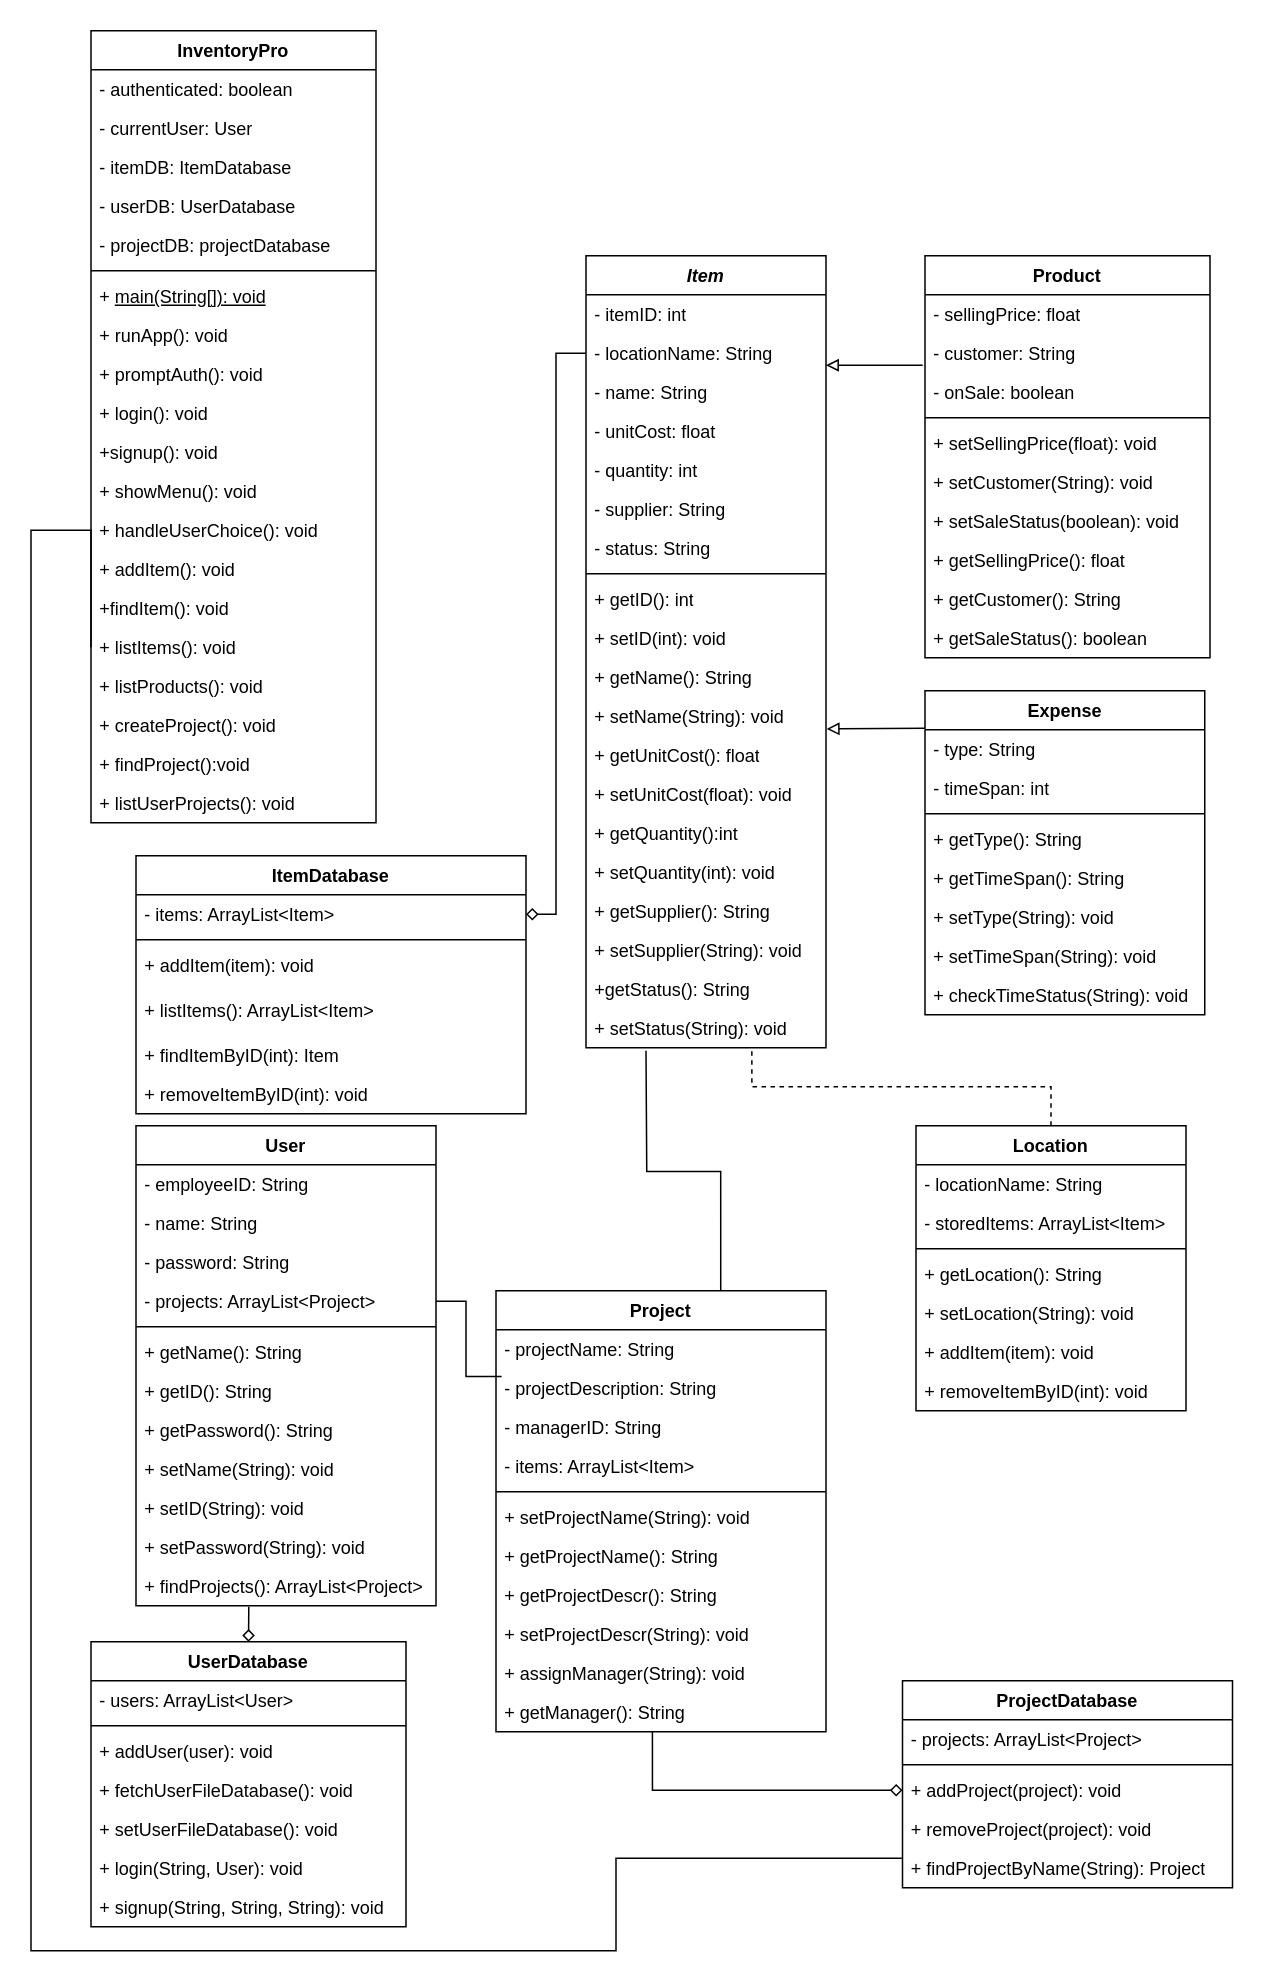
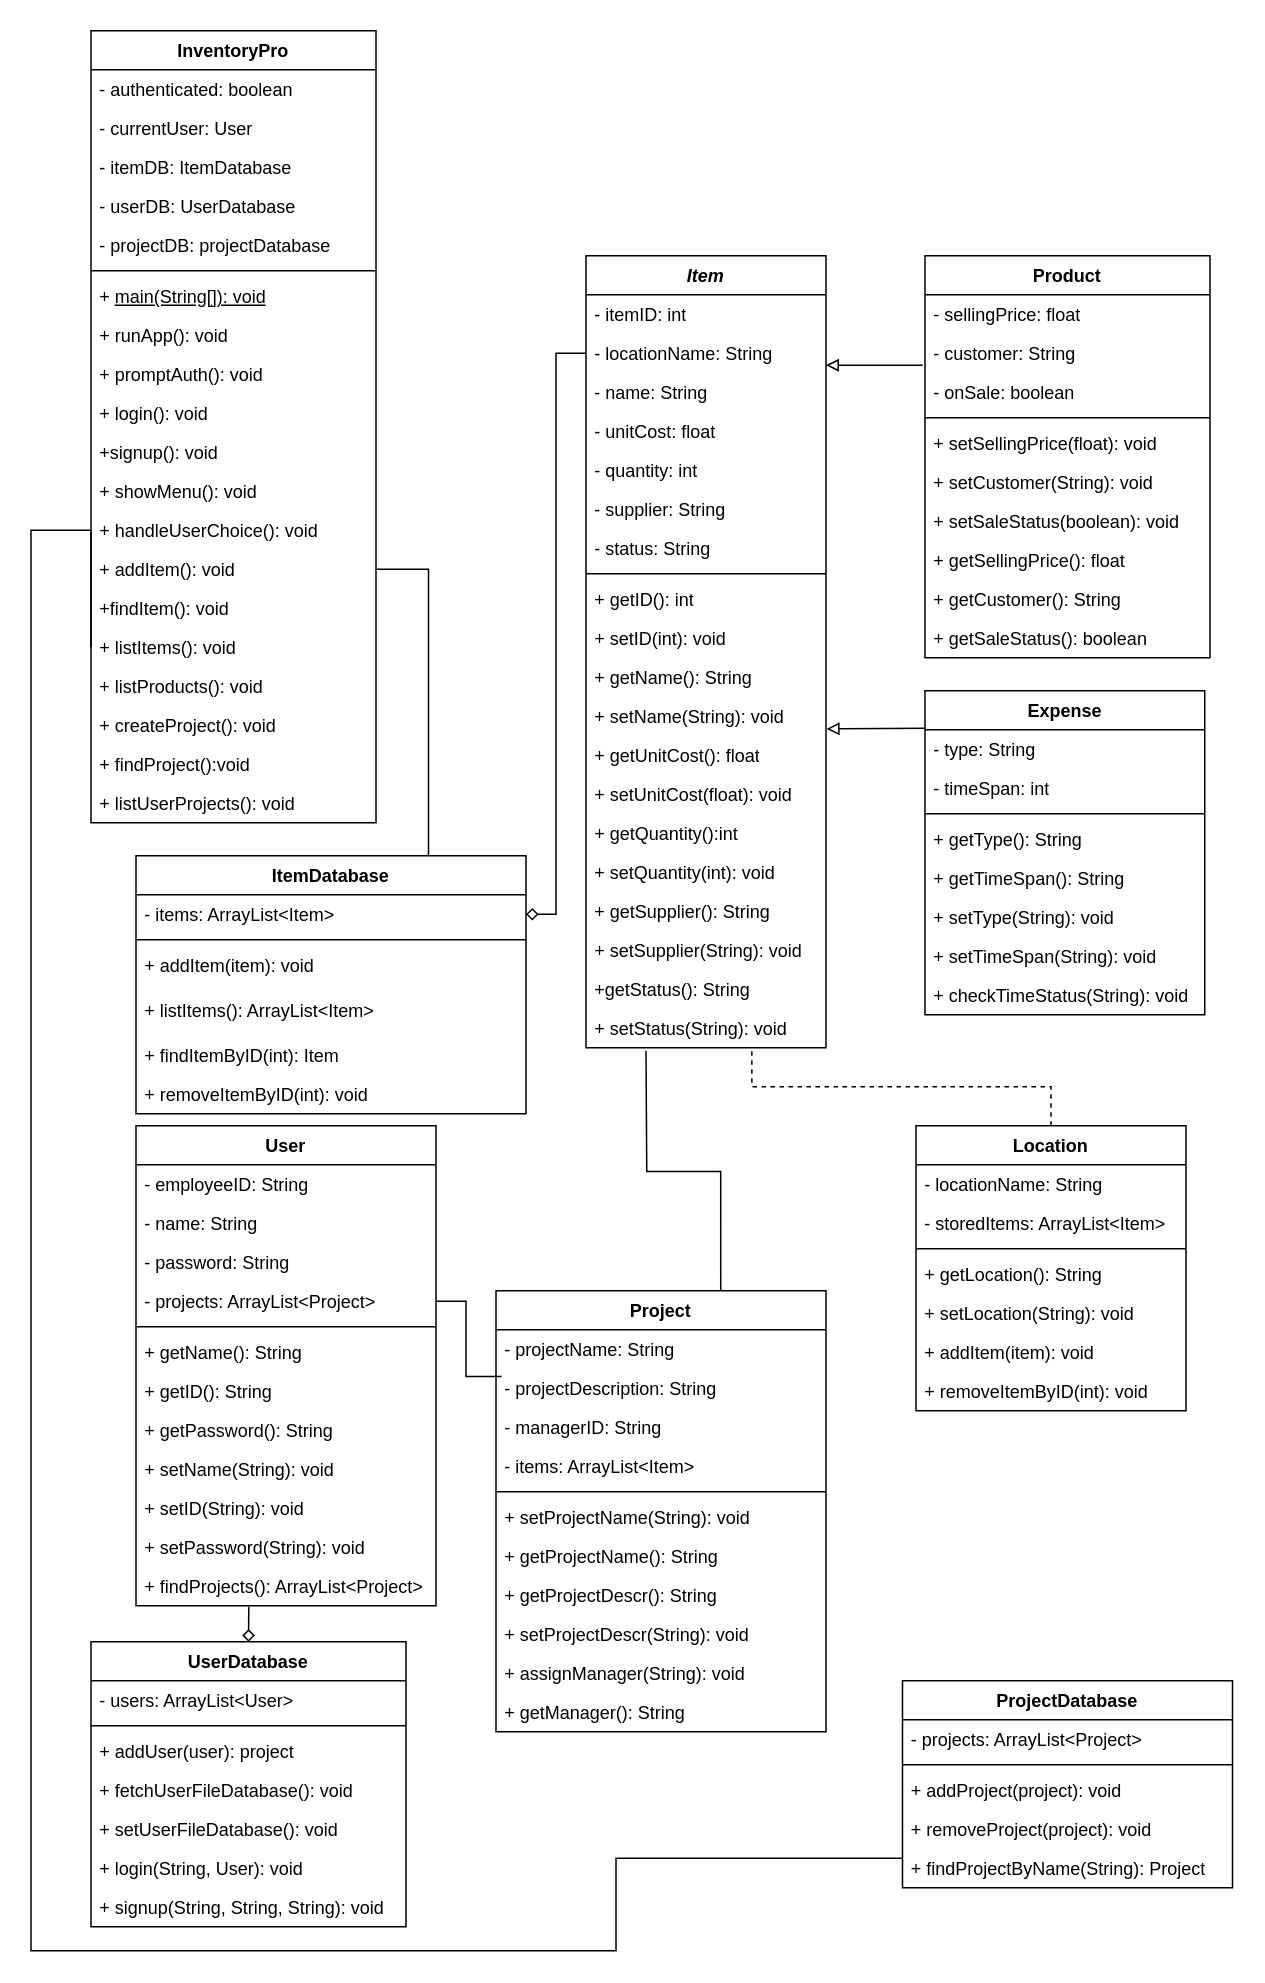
+ <mxCell id="126" style="edgeStyle=orthogonalEdgeStyle;rounded=0;orthogonalLoop=1;jettySize=auto;html=1;exitX=1;exitY=0.5;exitDx=0;exitDy=0;endArrow=none;startFill=0;entryX=0.75;entryY=0;entryDx=0;entryDy=0;" parent="1" source="16" target="73" edge="1"><mxGeometry relative="1" as="geometry"><mxPoint x="280" y="520" as="targetPoint" /></mxGeometry></mxCell>
- <mxCell id="68" value="+ addUser(user): void" style="text;strokeColor=none;fillColor=none;align=left;verticalAlign=top;spacingLeft=4;spacingRight=4;overflow=hidden;rotatable=0;points=[[0,0.5],[1,0.5]];portConstraint=eastwest;whiteSpace=wrap;html=1;" parent="65" vertex="1"><mxGeometry y="60" width="210" height="26" as="geometry" /></mxCell>
+ <mxCell id="68" value="+ addUser(user): project" style="text;strokeColor=none;fillColor=none;align=left;verticalAlign=top;spacingLeft=4;spacingRight=4;overflow=hidden;rotatable=0;points=[[0,0.5],[1,0.5]];portConstraint=eastwest;whiteSpace=wrap;html=1;" parent="65" vertex="1"><mxGeometry y="60" width="210" height="26" as="geometry" /></mxCell>
- <mxCell id="104" style="edgeStyle=orthogonalEdgeStyle;rounded=0;orthogonalLoop=1;jettySize=auto;html=1;exitX=0.474;exitY=0.995;exitDx=0;exitDy=0;entryX=0;entryY=0.5;entryDx=0;entryDy=0;endArrow=diamond;endFill=0;exitPerimeter=0;" parent="1" source="116" target="120" edge="1"><mxGeometry relative="1" as="geometry"><mxPoint x="439.78" y="1180.208" as="sourcePoint" /></mxGeometry></mxCell>
